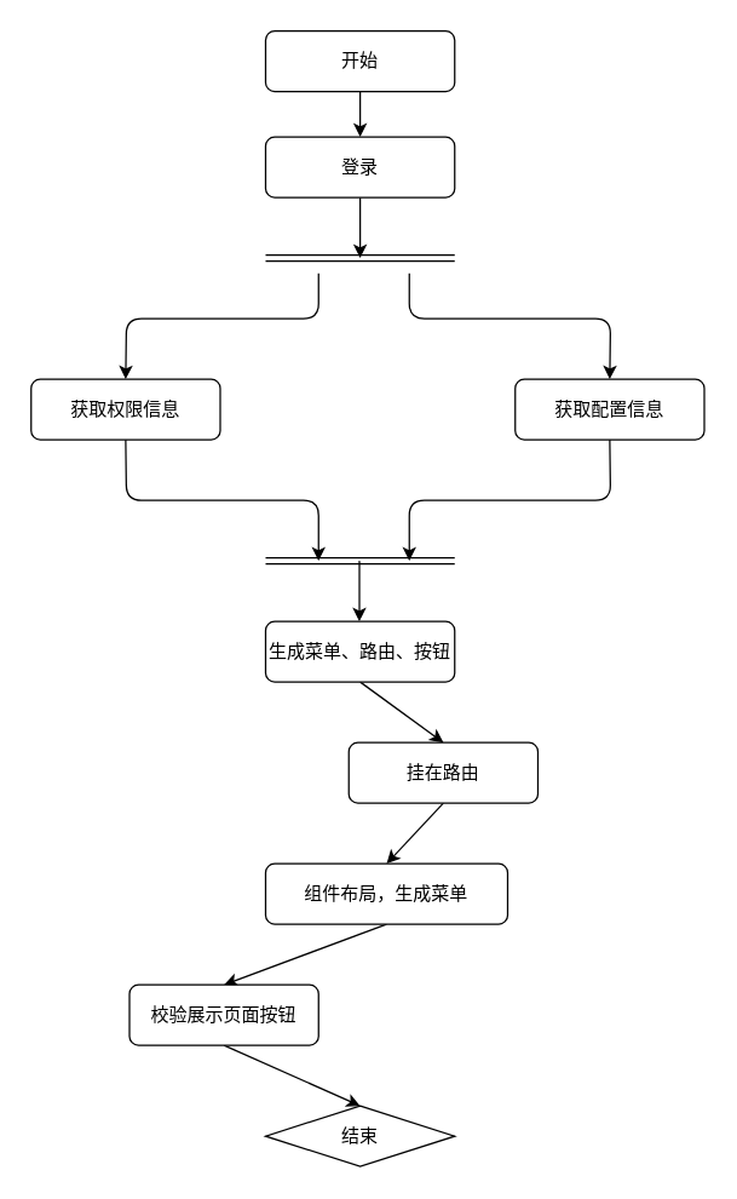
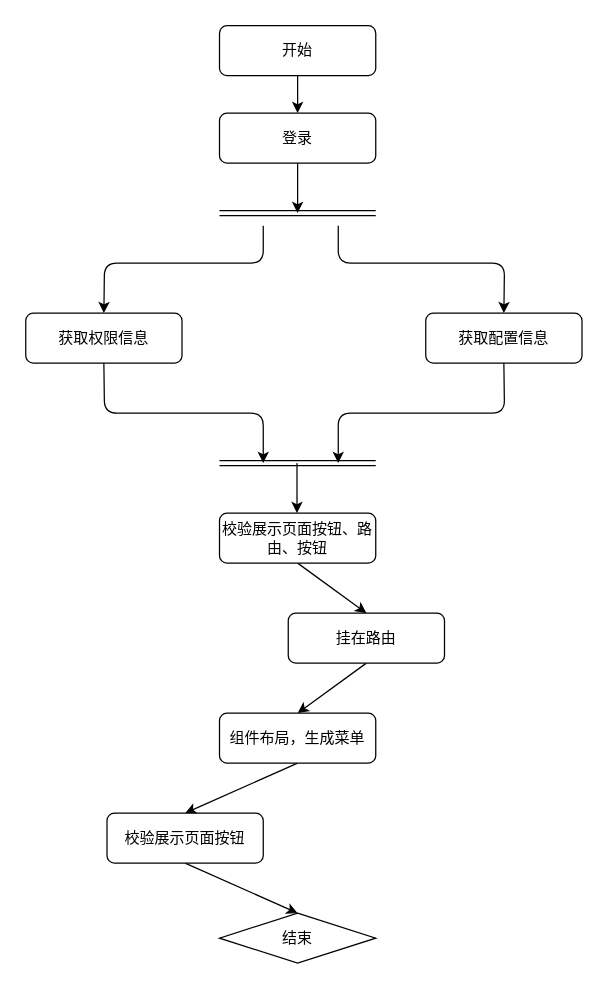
- <mxCell id="11" value="生成菜单、路由、按钮" style="rounded=1;whiteSpace=wrap;html=1;" vertex="1" parent="1"><mxGeometry x="175" y="410" width="125" height="40" as="geometry" /></mxCell>
+ <mxCell id="11" value="校验展示页面按钮、路由、按钮" style="rounded=1;whiteSpace=wrap;html=1;" vertex="1" parent="1"><mxGeometry x="175" y="410" width="125" height="40" as="geometry" /></mxCell>
- <mxCell id="20" value="组件布局，生成菜单" style="rounded=1;whiteSpace=wrap;html=1;" vertex="1" parent="1"><mxGeometry x="175" y="570" width="160" height="40" as="geometry" /></mxCell>
+ <mxCell id="20" value="组件布局，生成菜单" style="rounded=1;whiteSpace=wrap;html=1;" vertex="1" parent="1"><mxGeometry x="175" y="570" width="125" height="40" as="geometry" /></mxCell>
